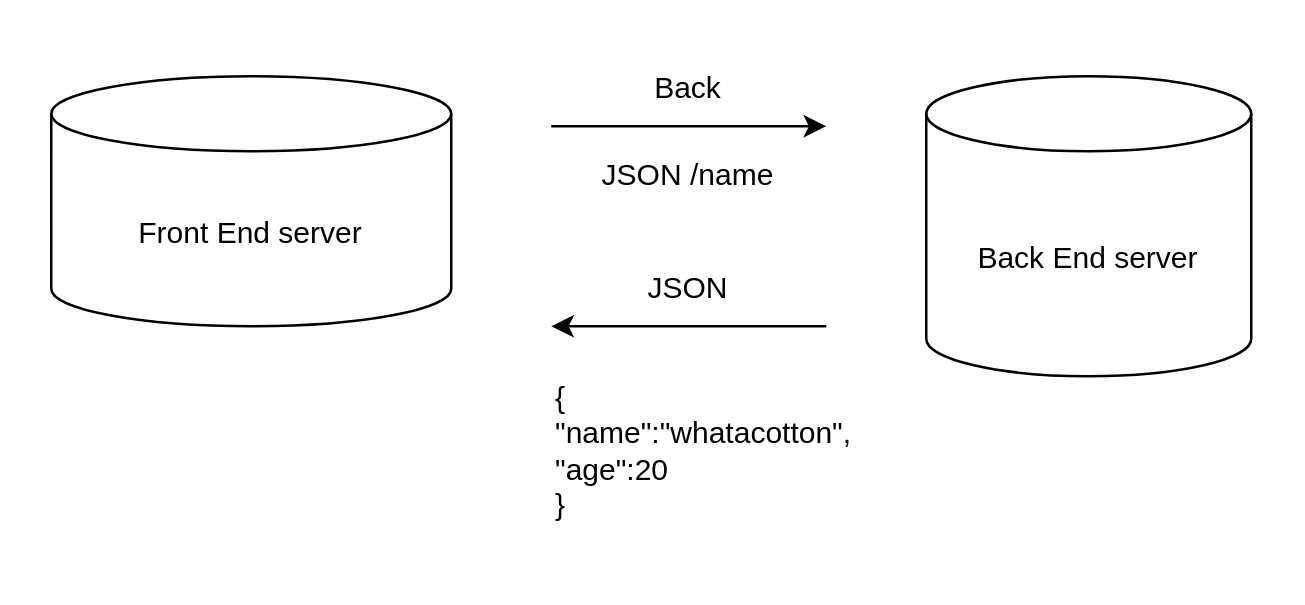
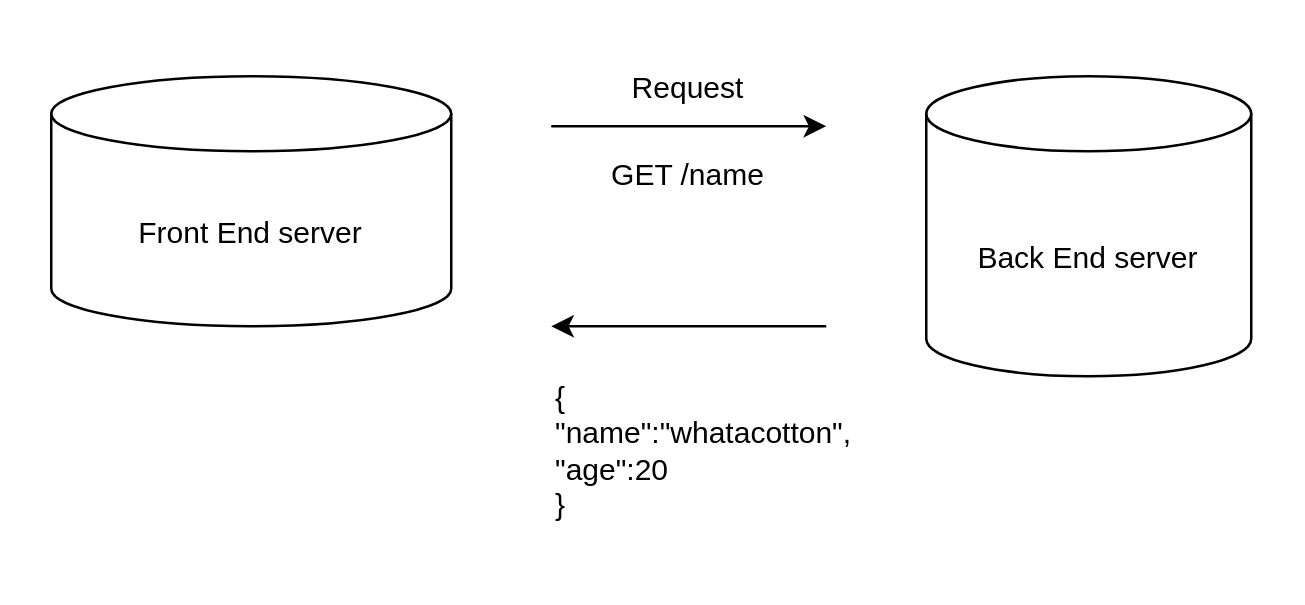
- <mxCell id="6" value="Back" style="text;html=1;strokeColor=none;fillColor=none;align=center;verticalAlign=middle;whiteSpace=wrap;rounded=0;" vertex="1" parent="1"><mxGeometry x="240" y="20" width="70" height="30" as="geometry" /></mxCell>
+ <mxCell id="6" value="Request" style="text;html=1;strokeColor=none;fillColor=none;align=center;verticalAlign=middle;whiteSpace=wrap;rounded=0;" vertex="1" parent="1"><mxGeometry x="240" y="20" width="70" height="30" as="geometry" /></mxCell>
- <mxCell id="9" value="JSON /name" style="text;html=1;strokeColor=none;fillColor=none;align=center;verticalAlign=middle;whiteSpace=wrap;rounded=0;" vertex="1" parent="1"><mxGeometry x="225" y="50" width="100" height="40" as="geometry" /></mxCell>
+ <mxCell id="9" value="GET /name" style="text;html=1;strokeColor=none;fillColor=none;align=center;verticalAlign=middle;whiteSpace=wrap;rounded=0;" vertex="1" parent="1"><mxGeometry x="225" y="50" width="100" height="40" as="geometry" /></mxCell>
- <mxCell id="7" value="JSON" style="text;html=1;strokeColor=none;fillColor=none;align=center;verticalAlign=middle;whiteSpace=wrap;rounded=0;" vertex="1" parent="1"><mxGeometry x="245" y="100" width="60" height="30" as="geometry" /></mxCell>
